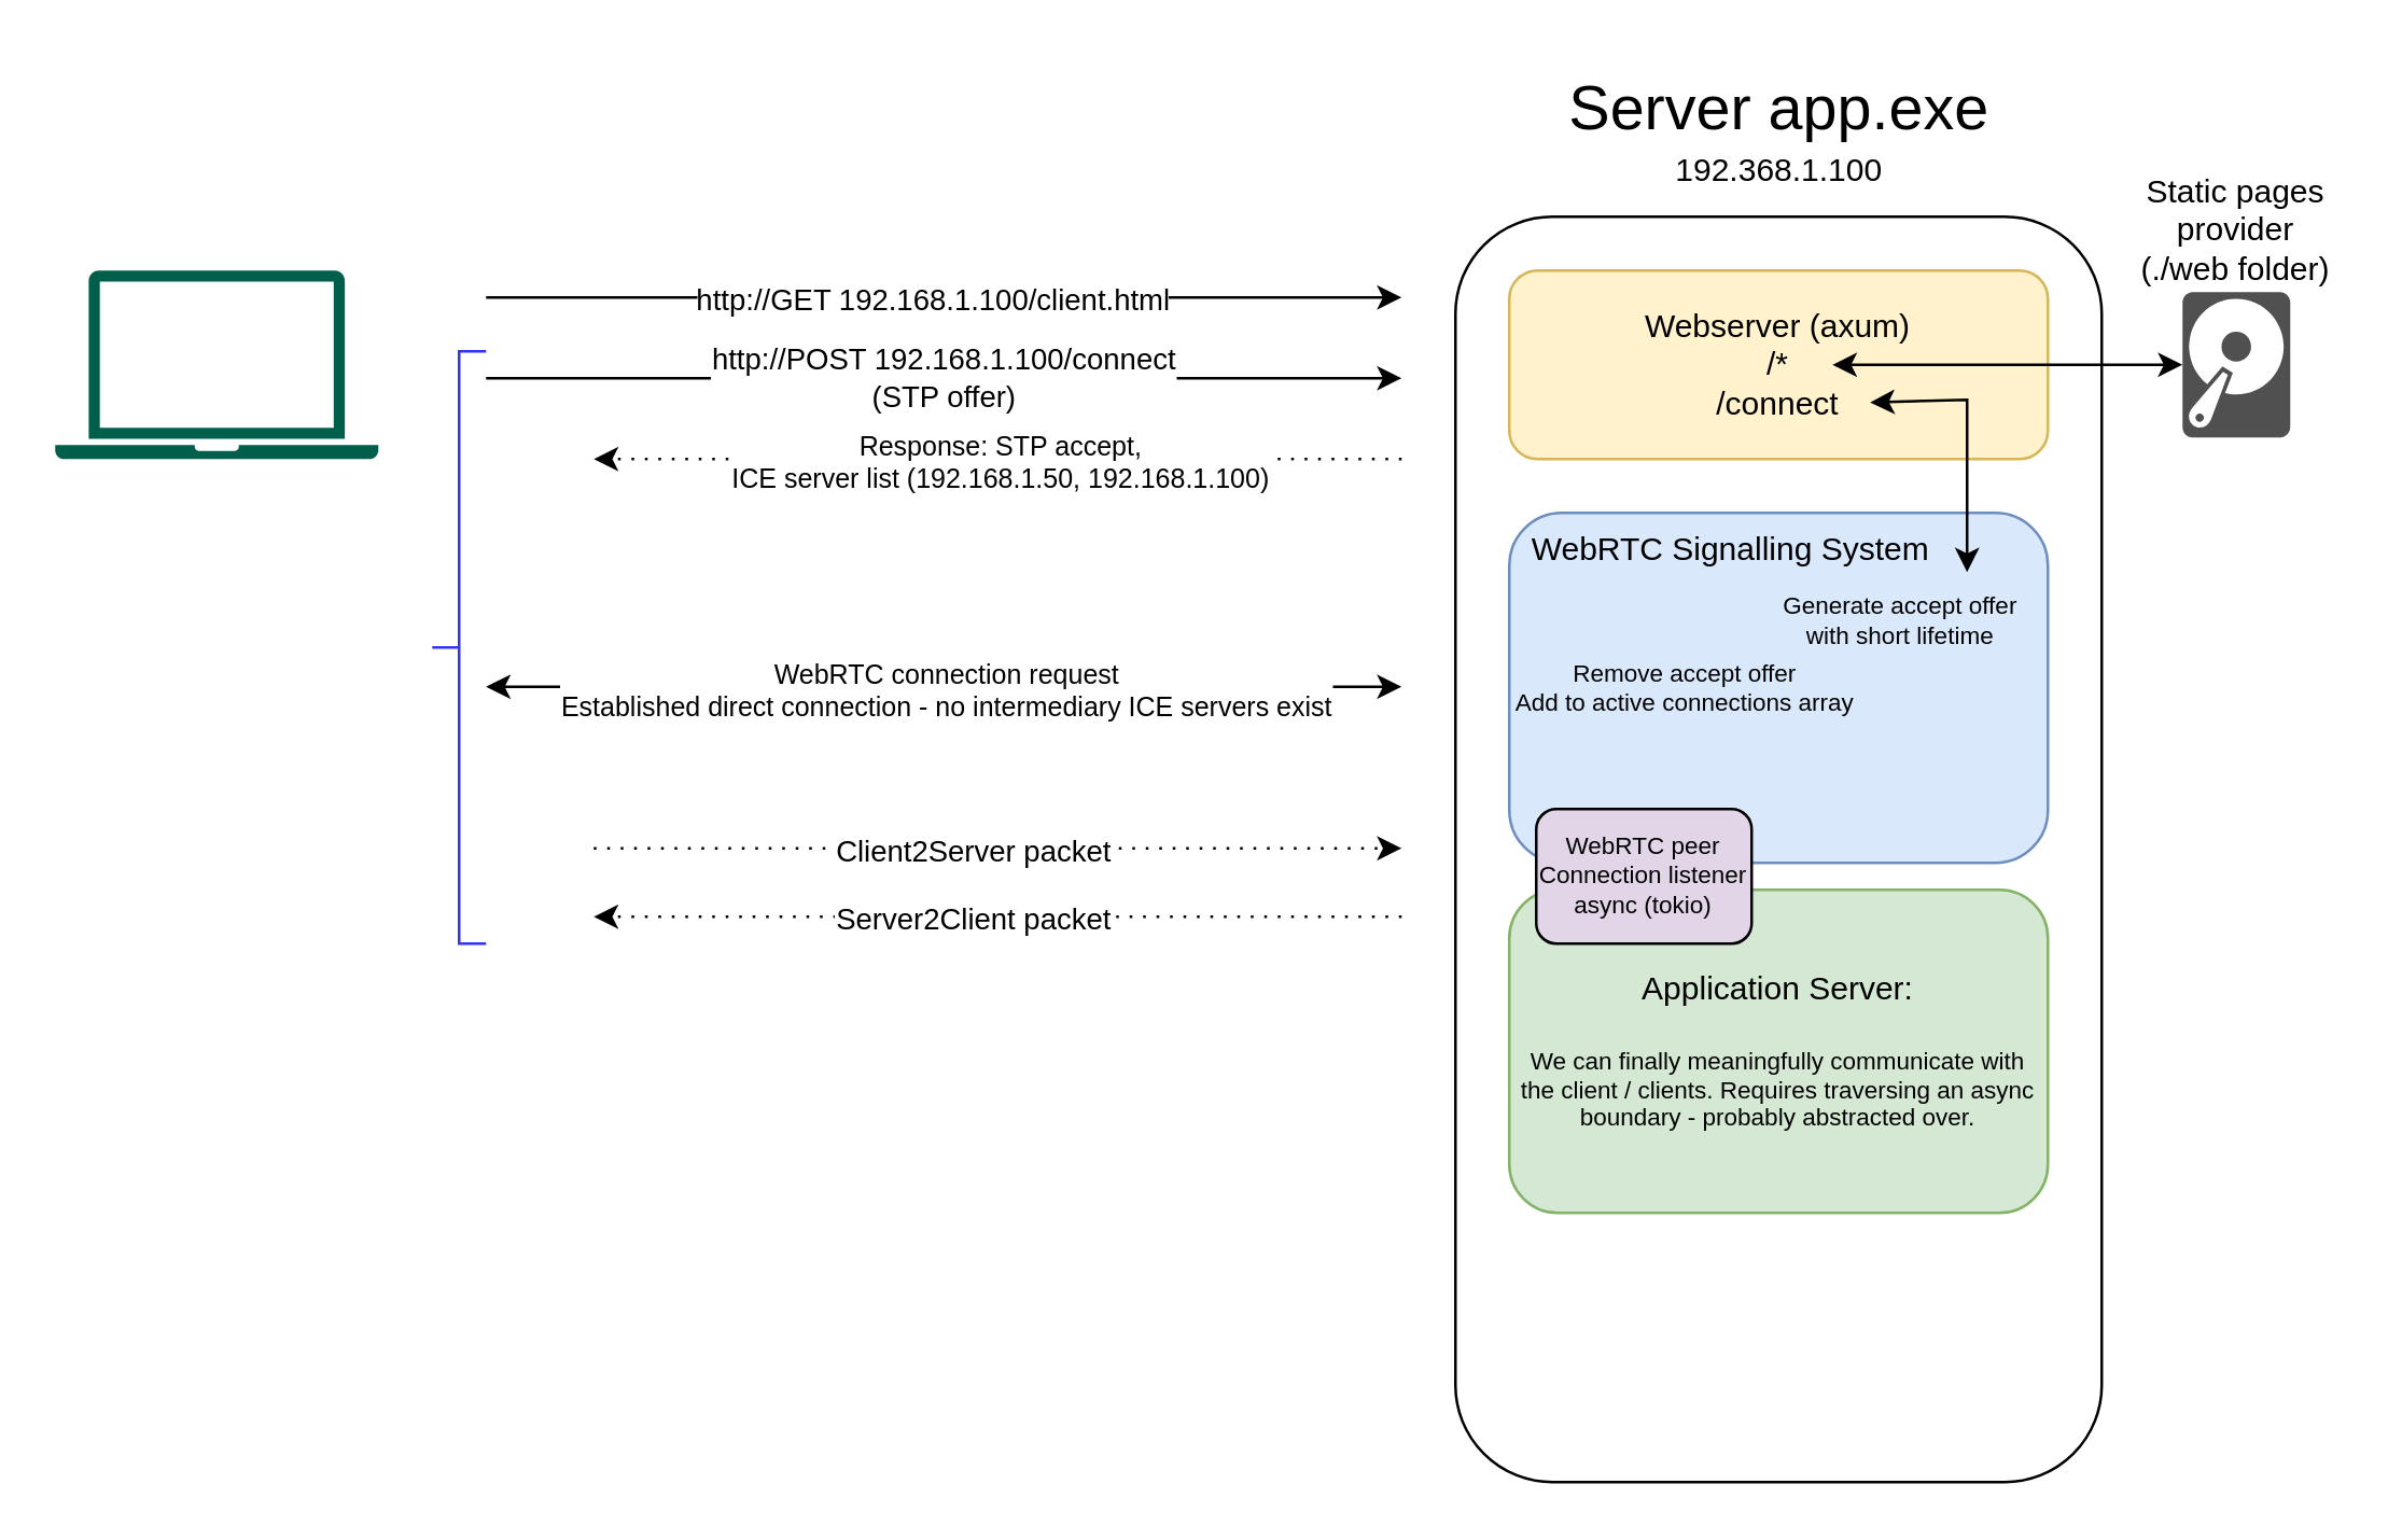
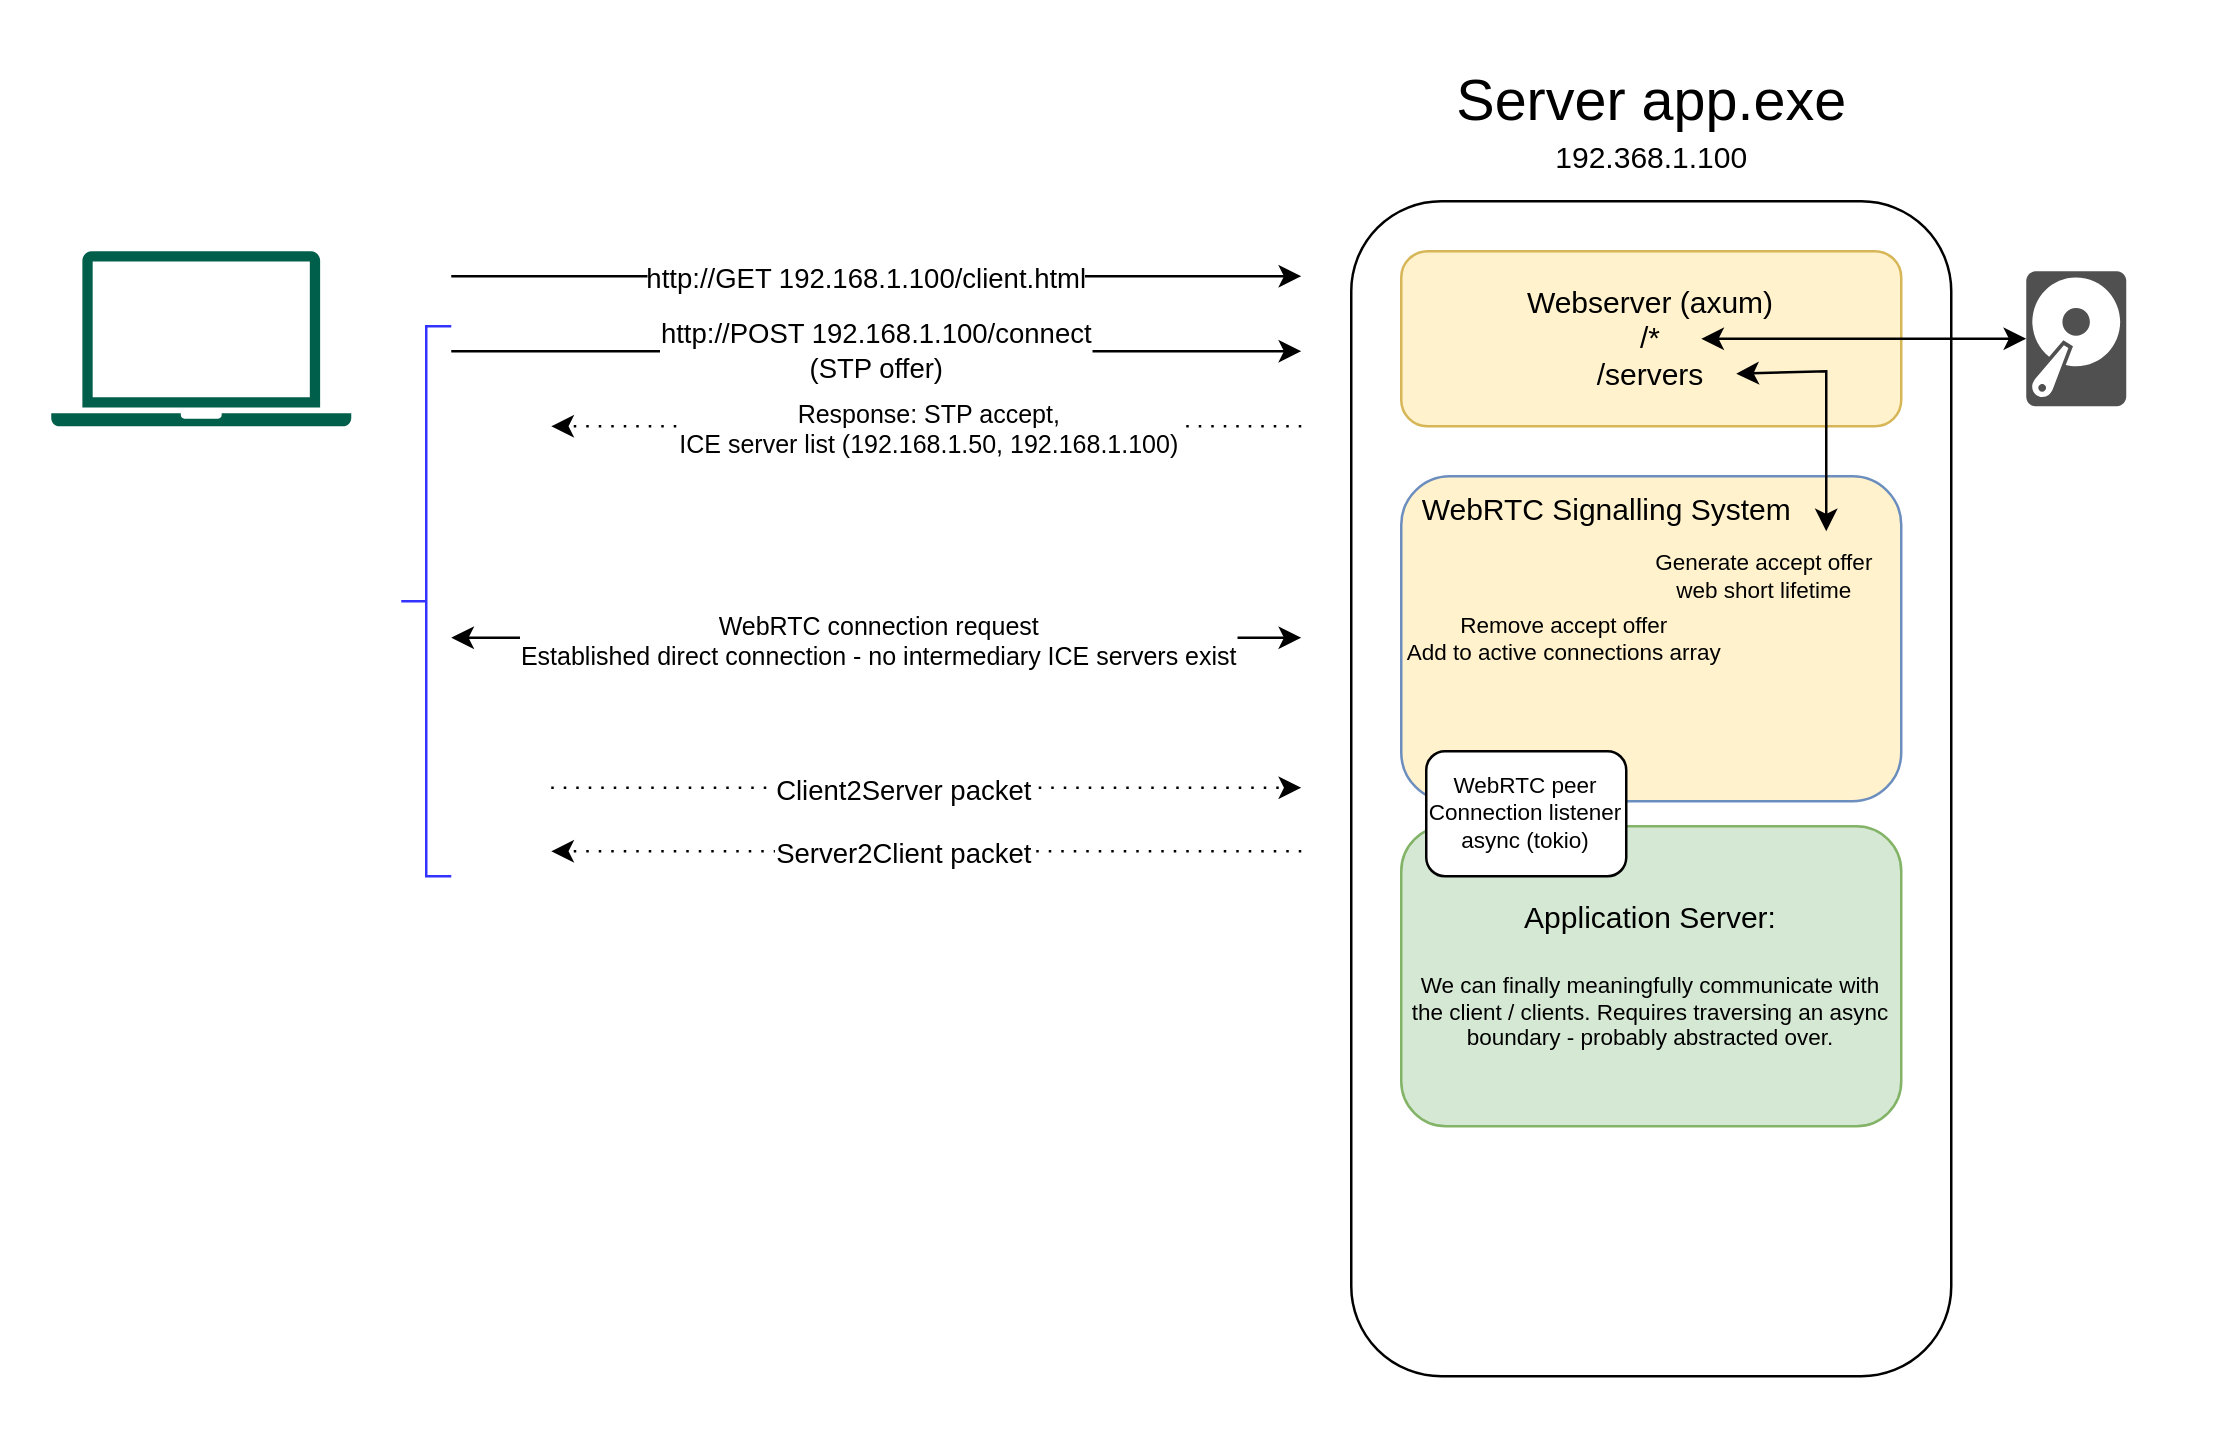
- <mxCell id="19" value="Static pages provider (./web folder)" style="text;html=1;align=center;verticalAlign=middle;whiteSpace=wrap;rounded=0;" vertex="1" parent="1"><mxGeometry x="790" y="70" width="80" height="30" as="geometry" /></mxCell>
- <mxCell id="14" value="Webserver (axum)&lt;div&gt;/*&lt;/div&gt;&lt;div&gt;/connect&lt;/div&gt;" style="rounded=1;whiteSpace=wrap;html=1;fillColor=#fff2cc;strokeColor=#d6b656;" vertex="1" parent="1"><mxGeometry x="560" y="100" width="200" height="70" as="geometry" /></mxCell>
+ <mxCell id="14" value="Webserver (axum)&lt;div&gt;/*&lt;/div&gt;&lt;div&gt;/servers&lt;/div&gt;" style="rounded=1;whiteSpace=wrap;html=1;fillColor=#fff2cc;strokeColor=#d6b656;" vertex="1" parent="1"><mxGeometry x="560" y="100" width="200" height="70" as="geometry" /></mxCell>
- <mxCell id="20" value="Generate accept offer&lt;br style=&quot;font-size: 9px;&quot;&gt;with short lifetime" style="text;html=1;align=center;verticalAlign=middle;resizable=0;points=[];autosize=1;strokeColor=none;fillColor=none;fontSize=9;" vertex="1" parent="1"><mxGeometry x="650" y="210" width="110" height="40" as="geometry" /></mxCell>
+ <mxCell id="20" value="Generate accept offer&lt;br style=&quot;font-size: 9px;&quot;&gt;web short lifetime" style="text;html=1;align=center;verticalAlign=middle;resizable=0;points=[];autosize=1;strokeColor=none;fillColor=none;fontSize=9;" vertex="1" parent="1"><mxGeometry x="650" y="210" width="110" height="40" as="geometry" /></mxCell>
- <mxCell id="17" value="&amp;nbsp; WebRTC Signalling System" style="rounded=1;whiteSpace=wrap;html=1;fillColor=#dae8fc;strokeColor=#6c8ebf;align=left;verticalAlign=top;" vertex="1" parent="1"><mxGeometry x="560" y="190" width="200" height="130" as="geometry" /></mxCell>
+ <mxCell id="17" value="&amp;nbsp; WebRTC Signalling System" style="rounded=1;whiteSpace=wrap;html=1;fillColor=#fff2cc;strokeColor=#6c8ebf;align=left;verticalAlign=top;" vertex="1" parent="1"><mxGeometry x="560" y="190" width="200" height="130" as="geometry" /></mxCell>
- <mxCell id="25" value="&lt;div&gt;&lt;font style=&quot;font-size: 9px;&quot;&gt;WebRTC peer&lt;/font&gt;&lt;/div&gt;&lt;font style=&quot;font-size: 9px;&quot;&gt;Connection listener&lt;/font&gt;&lt;div style=&quot;font-size: 9px;&quot;&gt;&lt;font style=&quot;font-size: 9px;&quot;&gt;async (tokio)&lt;/font&gt;&lt;/div&gt;" style="rounded=1;whiteSpace=wrap;html=1;fontSize=9;fillColor=#e1d5e7;" vertex="1" parent="1"><mxGeometry x="570" y="300" width="80" height="50" as="geometry" /></mxCell>
+ <mxCell id="25" value="&lt;div&gt;&lt;font style=&quot;font-size: 9px;&quot;&gt;WebRTC peer&lt;/font&gt;&lt;/div&gt;&lt;font style=&quot;font-size: 9px;&quot;&gt;Connection listener&lt;/font&gt;&lt;div style=&quot;font-size: 9px;&quot;&gt;&lt;font style=&quot;font-size: 9px;&quot;&gt;async (tokio)&lt;/font&gt;&lt;/div&gt;" style="rounded=1;whiteSpace=wrap;html=1;fontSize=9;" vertex="1" parent="1"><mxGeometry x="570" y="300" width="80" height="50" as="geometry" /></mxCell>
